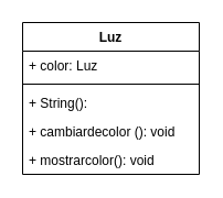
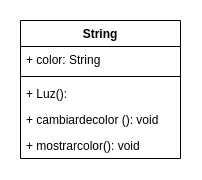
- <mxCell id="2" value="Luz" style="swimlane;fontStyle=1;align=center;verticalAlign=top;childLayout=stackLayout;horizontal=1;startSize=26;horizontalStack=0;resizeParent=1;resizeParentMax=0;resizeLast=0;collapsible=1;marginBottom=0;whiteSpace=wrap;html=1;" parent="1" vertex="1"><mxGeometry x="20" y="20" width="160" height="138" as="geometry" /></mxCell>
+ <mxCell id="2" value="String" style="swimlane;fontStyle=1;align=center;verticalAlign=top;childLayout=stackLayout;horizontal=1;startSize=26;horizontalStack=0;resizeParent=1;resizeParentMax=0;resizeLast=0;collapsible=1;marginBottom=0;whiteSpace=wrap;html=1;" parent="1" vertex="1"><mxGeometry x="20" y="20" width="160" height="138" as="geometry" /></mxCell>
- <mxCell id="3" value="+ color: Luz" style="text;strokeColor=none;fillColor=none;align=left;verticalAlign=top;spacingLeft=4;spacingRight=4;overflow=hidden;rotatable=0;points=[[0,0.5],[1,0.5]];portConstraint=eastwest;whiteSpace=wrap;html=1;" parent="2" vertex="1"><mxGeometry y="26" width="160" height="26" as="geometry" /></mxCell>
+ <mxCell id="3" value="+ color: String" style="text;strokeColor=none;fillColor=none;align=left;verticalAlign=top;spacingLeft=4;spacingRight=4;overflow=hidden;rotatable=0;points=[[0,0.5],[1,0.5]];portConstraint=eastwest;whiteSpace=wrap;html=1;" parent="2" vertex="1"><mxGeometry y="26" width="160" height="26" as="geometry" /></mxCell>
- <mxCell id="5" value="+ String():&lt;div&gt;&amp;nbsp;&lt;/div&gt;" style="text;strokeColor=none;fillColor=none;align=left;verticalAlign=top;spacingLeft=4;spacingRight=4;overflow=hidden;rotatable=0;points=[[0,0.5],[1,0.5]];portConstraint=eastwest;whiteSpace=wrap;html=1;" parent="2" vertex="1"><mxGeometry y="60" width="160" height="26" as="geometry" /></mxCell>
+ <mxCell id="5" value="+ Luz():&lt;div&gt;&amp;nbsp;&lt;/div&gt;" style="text;strokeColor=none;fillColor=none;align=left;verticalAlign=top;spacingLeft=4;spacingRight=4;overflow=hidden;rotatable=0;points=[[0,0.5],[1,0.5]];portConstraint=eastwest;whiteSpace=wrap;html=1;" parent="2" vertex="1"><mxGeometry y="60" width="160" height="26" as="geometry" /></mxCell>
